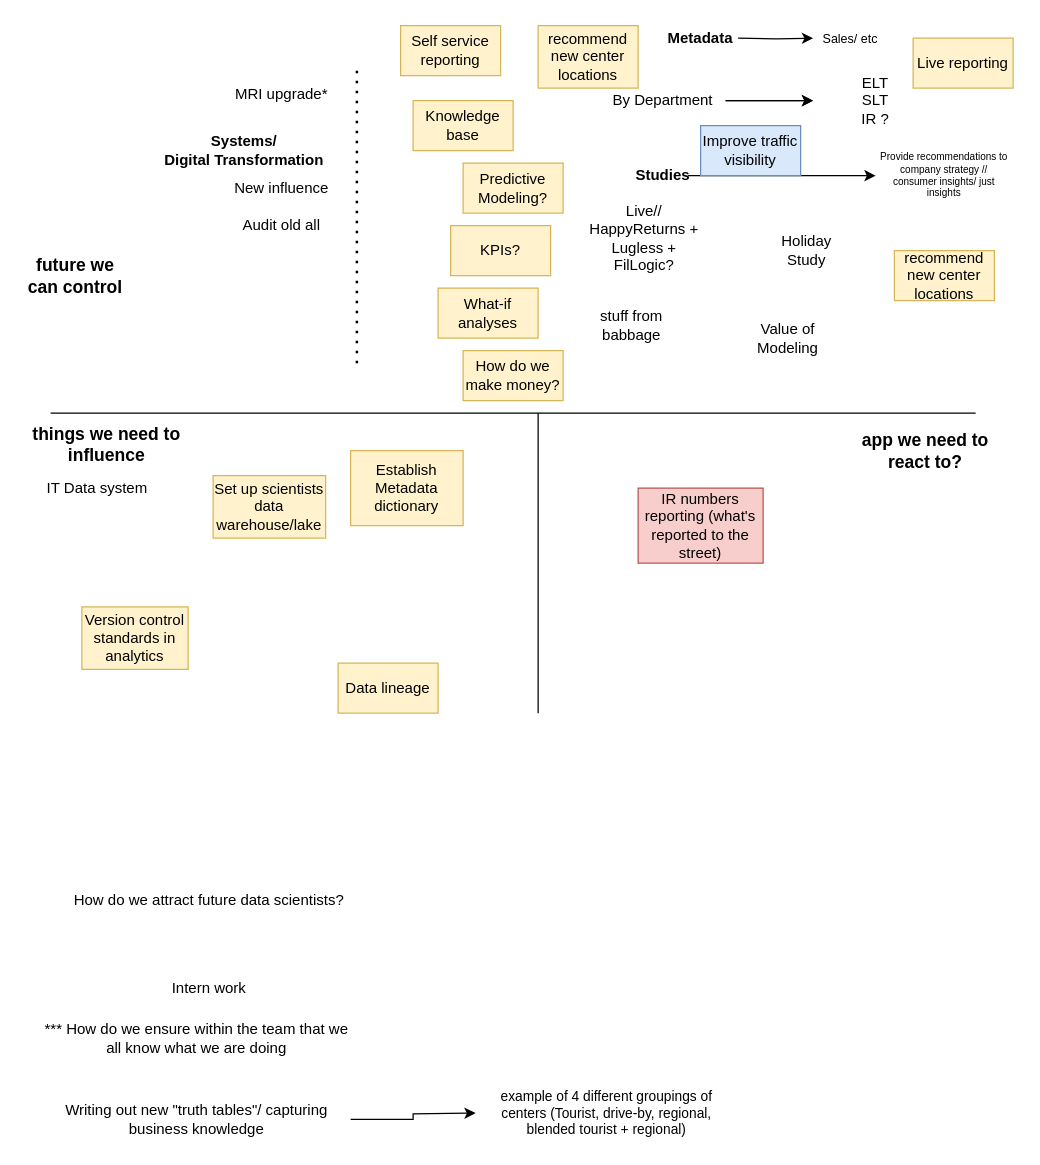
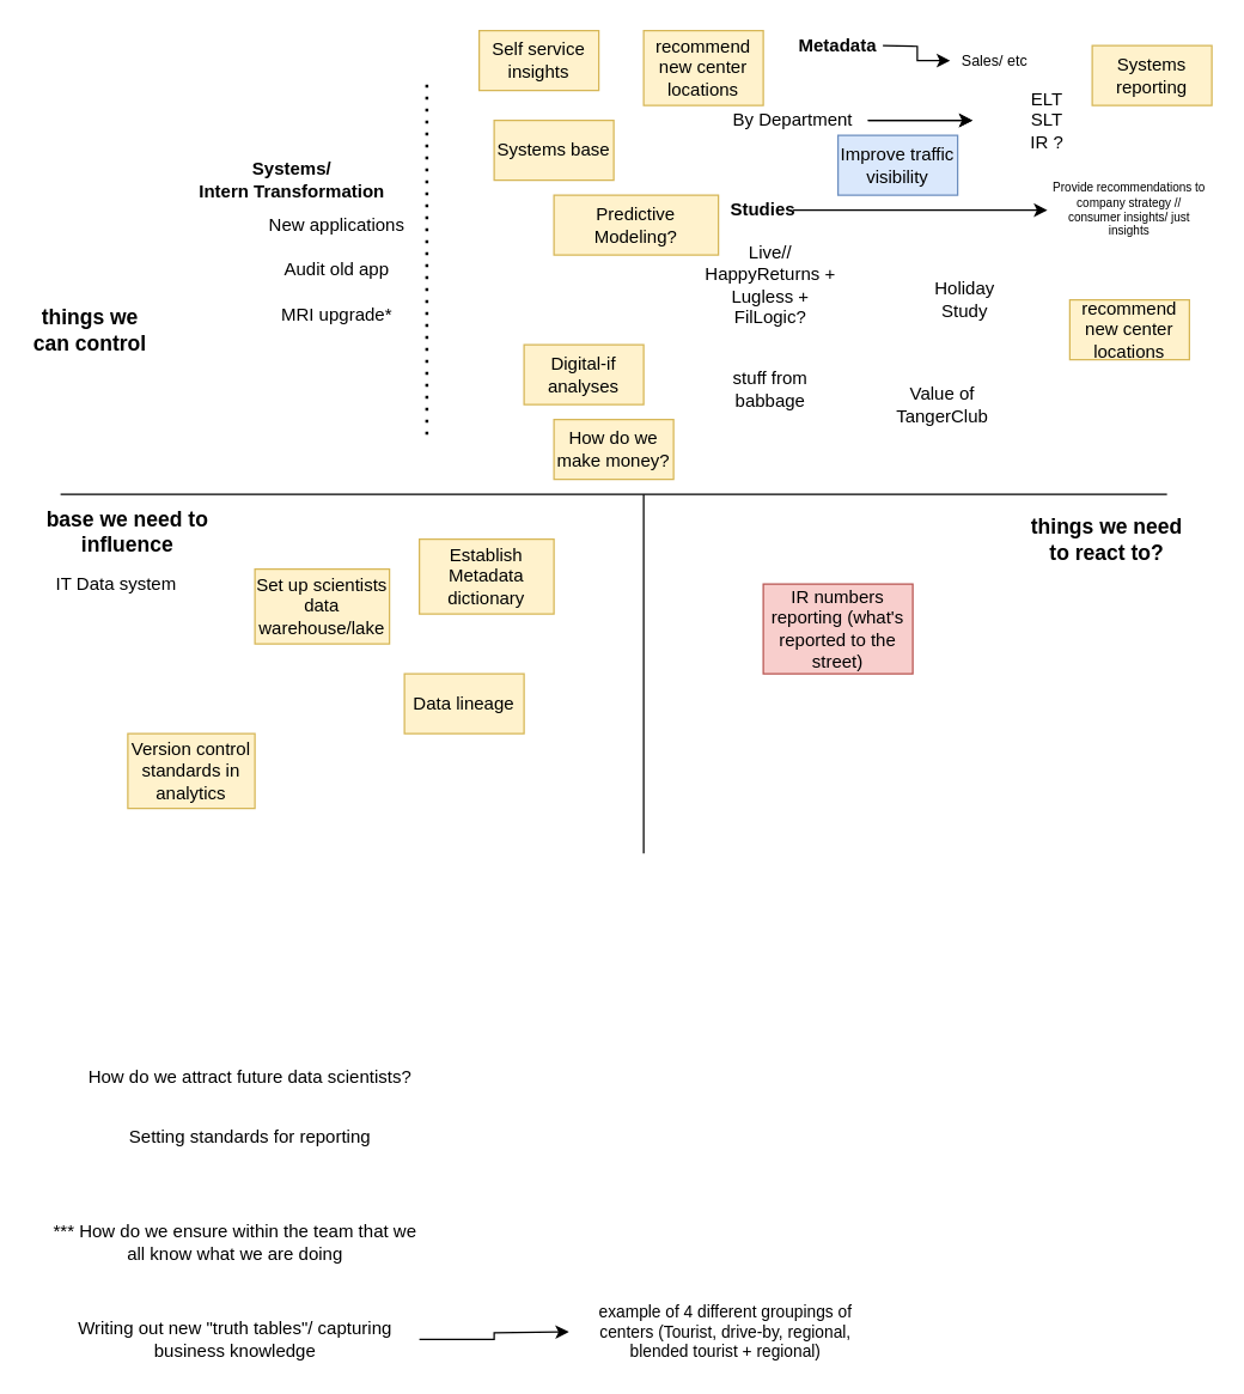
- <mxCell id="39" value="Sales/ etc" style="text;html=1;strokeColor=none;fillColor=none;align=center;verticalAlign=middle;whiteSpace=wrap;rounded=0;fontSize=10;" vertex="1" parent="1"><mxGeometry x="650" y="20" width="60" height="20" as="geometry" /></mxCell>
+ <mxCell id="39" value="Sales/ etc" style="text;html=1;strokeColor=none;fillColor=none;align=center;verticalAlign=middle;whiteSpace=wrap;rounded=0;fontSize=10;" vertex="1" parent="1"><mxGeometry x="635" y="30" width="60" height="20" as="geometry" /></mxCell>
- <mxCell id="35" value="Self service reporting" style="text;html=1;strokeColor=#d6b656;fillColor=#fff2cc;align=center;verticalAlign=middle;whiteSpace=wrap;rounded=0;" vertex="1" parent="1"><mxGeometry x="320" y="20" width="80" height="40" as="geometry" /></mxCell>
+ <mxCell id="35" value="Self service insights" style="text;html=1;strokeColor=#d6b656;fillColor=#fff2cc;align=center;verticalAlign=middle;whiteSpace=wrap;rounded=0;" vertex="1" parent="1"><mxGeometry x="320" y="20" width="80" height="40" as="geometry" /></mxCell>
- <mxCell id="29" value="Live reporting" style="text;html=1;strokeColor=#d6b656;fillColor=#fff2cc;align=center;verticalAlign=middle;whiteSpace=wrap;rounded=0;" vertex="1" parent="1"><mxGeometry x="730" y="30" width="80" height="40" as="geometry" /></mxCell>
+ <mxCell id="29" value="Systems reporting" style="text;html=1;strokeColor=#d6b656;fillColor=#fff2cc;align=center;verticalAlign=middle;whiteSpace=wrap;rounded=0;" vertex="1" parent="1"><mxGeometry x="730" y="30" width="80" height="40" as="geometry" /></mxCell>
- <mxCell id="33" value="MRI upgrade*" style="text;html=1;strokeColor=none;fillColor=none;align=center;verticalAlign=middle;whiteSpace=wrap;rounded=0;" vertex="1" parent="1"><mxGeometry x="175" y="65" width="100" height="20" as="geometry" /></mxCell>
+ <mxCell id="33" value="MRI upgrade*" style="text;html=1;strokeColor=none;fillColor=none;align=center;verticalAlign=middle;whiteSpace=wrap;rounded=0;" vertex="1" parent="1"><mxGeometry x="175" y="200" width="100" height="20" as="geometry" /></mxCell>
- <mxCell id="34" value="Knowledge base" style="text;html=1;strokeColor=#d6b656;fillColor=#fff2cc;align=center;verticalAlign=middle;whiteSpace=wrap;rounded=0;" vertex="1" parent="1"><mxGeometry x="330" y="80" width="80" height="40" as="geometry" /></mxCell>
+ <mxCell id="34" value="Systems base" style="text;html=1;strokeColor=#d6b656;fillColor=#fff2cc;align=center;verticalAlign=middle;whiteSpace=wrap;rounded=0;" vertex="1" parent="1"><mxGeometry x="330" y="80" width="80" height="40" as="geometry" /></mxCell>
- <mxCell id="2" value="Systems/ &lt;br&gt;Digital Transformation" style="text;html=1;strokeColor=none;fillColor=none;align=center;verticalAlign=middle;whiteSpace=wrap;rounded=0;fontStyle=1" vertex="1" parent="1"><mxGeometry x="130" y="110" width="130" height="20" as="geometry" /></mxCell>
+ <mxCell id="2" value="Systems/ &lt;br&gt;Intern Transformation" style="text;html=1;strokeColor=none;fillColor=none;align=center;verticalAlign=middle;whiteSpace=wrap;rounded=0;fontStyle=1" vertex="1" parent="1"><mxGeometry x="130" y="110" width="130" height="20" as="geometry" /></mxCell>
- <mxCell id="40" value="Improve traffic visibility" style="text;html=1;strokeColor=#6c8ebf;fillColor=#dae8fc;align=center;verticalAlign=middle;whiteSpace=wrap;rounded=0;" vertex="1" parent="1"><mxGeometry x="560" y="100" width="80" height="40" as="geometry" /></mxCell>
+ <mxCell id="40" value="Improve traffic visibility" style="text;html=1;strokeColor=#6c8ebf;fillColor=#dae8fc;align=center;verticalAlign=middle;whiteSpace=wrap;rounded=0;" vertex="1" parent="1"><mxGeometry x="560" y="90" width="80" height="40" as="geometry" /></mxCell>
- <mxCell id="18" value="Studies" style="text;html=1;strokeColor=none;fillColor=none;align=center;verticalAlign=middle;whiteSpace=wrap;rounded=0;fontStyle=1" vertex="1" parent="1"><mxGeometry x="510" y="130" width="40" height="20" as="geometry" /></mxCell>
+ <mxCell id="18" value="Studies" style="text;html=1;strokeColor=none;fillColor=none;align=center;verticalAlign=middle;whiteSpace=wrap;rounded=0;fontStyle=1" vertex="1" parent="1"><mxGeometry x="490" y="130" width="40" height="20" as="geometry" /></mxCell>
- <mxCell id="8" value="New influence" style="text;html=1;strokeColor=none;fillColor=none;align=center;verticalAlign=middle;whiteSpace=wrap;rounded=0;" vertex="1" parent="1"><mxGeometry x="150" y="140" width="150" height="20" as="geometry" /></mxCell>
+ <mxCell id="8" value="New applications" style="text;html=1;strokeColor=none;fillColor=none;align=center;verticalAlign=middle;whiteSpace=wrap;rounded=0;" vertex="1" parent="1"><mxGeometry x="150" y="140" width="150" height="20" as="geometry" /></mxCell>
- <mxCell id="25" value="Predictive Modeling?" style="text;html=1;strokeColor=#d6b656;fillColor=#fff2cc;align=center;verticalAlign=middle;whiteSpace=wrap;rounded=0;" vertex="1" parent="1"><mxGeometry x="370" y="130" width="80" height="40" as="geometry" /></mxCell>
+ <mxCell id="25" value="Predictive Modeling?" style="text;html=1;strokeColor=#d6b656;fillColor=#fff2cc;align=center;verticalAlign=middle;whiteSpace=wrap;rounded=0;" vertex="1" parent="1"><mxGeometry x="370" y="130" width="110" height="40" as="geometry" /></mxCell>
- <mxCell id="9" value="Audit old all" style="text;html=1;strokeColor=none;fillColor=none;align=center;verticalAlign=middle;whiteSpace=wrap;rounded=0;" vertex="1" parent="1"><mxGeometry x="175" y="170" width="100" height="20" as="geometry" /></mxCell>
+ <mxCell id="9" value="Audit old app" style="text;html=1;strokeColor=none;fillColor=none;align=center;verticalAlign=middle;whiteSpace=wrap;rounded=0;" vertex="1" parent="1"><mxGeometry x="175" y="170" width="100" height="20" as="geometry" /></mxCell>
- <mxCell id="26" value="KPIs?" style="text;html=1;strokeColor=#d6b656;fillColor=#fff2cc;align=center;verticalAlign=middle;whiteSpace=wrap;rounded=0;" vertex="1" parent="1"><mxGeometry x="360" y="180" width="80" height="40" as="geometry" /></mxCell>
- <mxCell id="10" value="future we can control" style="text;html=1;strokeColor=none;fillColor=none;align=center;verticalAlign=middle;whiteSpace=wrap;rounded=0;fontStyle=1;fontSize=14;" vertex="1" parent="1"><mxGeometry x="20" y="210" width="80" height="20" as="geometry" /></mxCell>
+ <mxCell id="10" value="things we can control" style="text;html=1;strokeColor=none;fillColor=none;align=center;verticalAlign=middle;whiteSpace=wrap;rounded=0;fontStyle=1;fontSize=14;" vertex="1" parent="1"><mxGeometry x="20" y="210" width="80" height="20" as="geometry" /></mxCell>
- <mxCell id="31" value="What-if analyses" style="text;html=1;strokeColor=#d6b656;fillColor=#fff2cc;align=center;verticalAlign=middle;whiteSpace=wrap;rounded=0;" vertex="1" parent="1"><mxGeometry x="350" y="230" width="80" height="40" as="geometry" /></mxCell>
+ <mxCell id="31" value="Digital-if analyses" style="text;html=1;strokeColor=#d6b656;fillColor=#fff2cc;align=center;verticalAlign=middle;whiteSpace=wrap;rounded=0;" vertex="1" parent="1"><mxGeometry x="350" y="230" width="80" height="40" as="geometry" /></mxCell>
- <mxCell id="43" value="stuff from babbage" style="text;html=1;strokeColor=none;fillColor=none;align=center;verticalAlign=middle;whiteSpace=wrap;rounded=0;" vertex="1" parent="1"><mxGeometry x="470" y="240" width="70" height="40" as="geometry" /></mxCell>
+ <mxCell id="43" value="stuff from babbage" style="text;html=1;strokeColor=none;fillColor=none;align=center;verticalAlign=middle;whiteSpace=wrap;rounded=0;" vertex="1" parent="1"><mxGeometry x="480" y="240" width="70" height="40" as="geometry" /></mxCell>
- <mxCell id="24" value="Value of Modeling" style="text;html=1;strokeColor=none;fillColor=none;align=center;verticalAlign=middle;whiteSpace=wrap;rounded=0;" vertex="1" parent="1"><mxGeometry x="605" y="260" width="50" height="20" as="geometry" /></mxCell>
+ <mxCell id="24" value="Value of TangerClub" style="text;html=1;strokeColor=none;fillColor=none;align=center;verticalAlign=middle;whiteSpace=wrap;rounded=0;" vertex="1" parent="1"><mxGeometry x="605" y="260" width="50" height="20" as="geometry" /></mxCell>
- <mxCell id="12" value="things we need to influence&lt;br style=&quot;font-size: 14px;&quot;&gt;" style="text;html=1;strokeColor=none;fillColor=none;align=center;verticalAlign=middle;whiteSpace=wrap;rounded=0;fontStyle=1;fontSize=14;" vertex="1" parent="1"><mxGeometry x="20" y="340" width="130" height="30" as="geometry" /></mxCell>
+ <mxCell id="12" value="base we need to influence&lt;br style=&quot;font-size: 14px;&quot;&gt;" style="text;html=1;strokeColor=none;fillColor=none;align=center;verticalAlign=middle;whiteSpace=wrap;rounded=0;fontStyle=1;fontSize=14;" vertex="1" parent="1"><mxGeometry x="20" y="340" width="130" height="30" as="geometry" /></mxCell>
- <mxCell id="13" value="app we need to react to?" style="text;html=1;strokeColor=none;fillColor=none;align=center;verticalAlign=middle;whiteSpace=wrap;rounded=0;fontStyle=1;fontSize=14;" vertex="1" parent="1"><mxGeometry x="680" y="340" width="120" height="40" as="geometry" /></mxCell>
+ <mxCell id="13" value="things we need to react to?" style="text;html=1;strokeColor=none;fillColor=none;align=center;verticalAlign=middle;whiteSpace=wrap;rounded=0;fontStyle=1;fontSize=14;" vertex="1" parent="1"><mxGeometry x="680" y="340" width="120" height="40" as="geometry" /></mxCell>
- <mxCell id="27" value="Establish Metadata dictionary" style="text;html=1;strokeColor=#d6b656;fillColor=#fff2cc;align=center;verticalAlign=middle;whiteSpace=wrap;rounded=0;" vertex="1" parent="1"><mxGeometry x="280" y="360" width="90" height="60" as="geometry" /></mxCell>
+ <mxCell id="27" value="Establish Metadata dictionary" style="text;html=1;strokeColor=#d6b656;fillColor=#fff2cc;align=center;verticalAlign=middle;whiteSpace=wrap;rounded=0;" vertex="1" parent="1"><mxGeometry x="280" y="360" width="90" height="50" as="geometry" /></mxCell>
- <mxCell id="32" value="Version control standards in analytics" style="text;html=1;strokeColor=#d6b656;fillColor=#fff2cc;align=center;verticalAlign=middle;whiteSpace=wrap;rounded=0;" vertex="1" parent="1"><mxGeometry x="65" y="485" width="85" height="50" as="geometry" /></mxCell>
+ <mxCell id="32" value="Version control standards in analytics" style="text;html=1;strokeColor=#d6b656;fillColor=#fff2cc;align=center;verticalAlign=middle;whiteSpace=wrap;rounded=0;" vertex="1" parent="1"><mxGeometry x="85" y="490" width="85" height="50" as="geometry" /></mxCell>
- <mxCell id="28" value="Data lineage" style="text;html=1;strokeColor=#d6b656;fillColor=#fff2cc;align=center;verticalAlign=middle;whiteSpace=wrap;rounded=0;" vertex="1" parent="1"><mxGeometry x="270" y="530" width="80" height="40" as="geometry" /></mxCell>
+ <mxCell id="28" value="Data lineage" style="text;html=1;strokeColor=#d6b656;fillColor=#fff2cc;align=center;verticalAlign=middle;whiteSpace=wrap;rounded=0;" vertex="1" parent="1"><mxGeometry x="270" y="450" width="80" height="40" as="geometry" /></mxCell>
+ <mxCell id="41" value="Setting standards for reporting" style="text;html=1;strokeColor=none;fillColor=none;align=center;verticalAlign=middle;whiteSpace=wrap;rounded=0;" vertex="1" parent="1"><mxGeometry x="42.5" y="750" width="247.5" height="20" as="geometry" /></mxCell>
- <mxCell id="42" value="Intern work" style="text;html=1;strokeColor=none;fillColor=none;align=center;verticalAlign=middle;whiteSpace=wrap;rounded=0;" vertex="1" parent="1"><mxGeometry x="42.5" y="780" width="247.5" height="20" as="geometry" /></mxCell>
